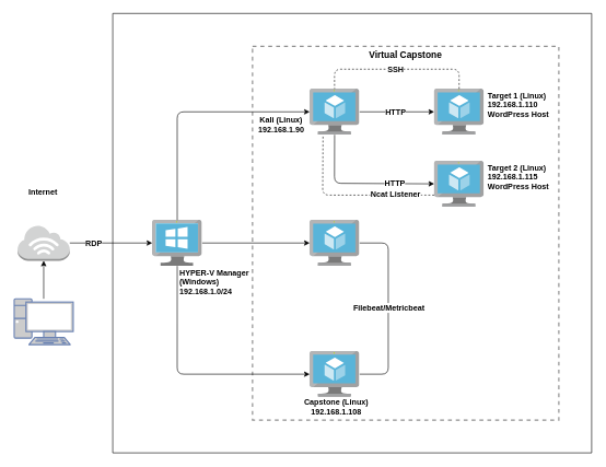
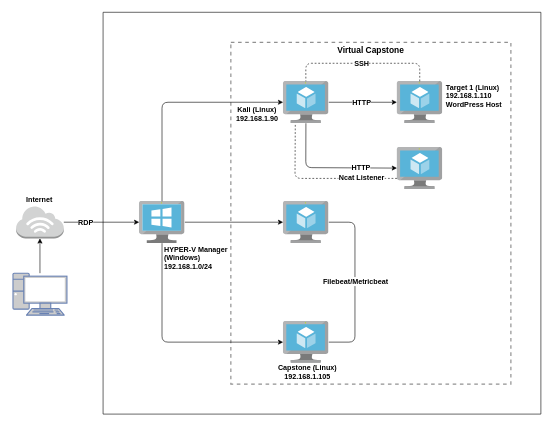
- <mxCell id="3" value="&lt;div&gt;&lt;b&gt;Target 2 (Linux)&lt;/b&gt;&lt;/div&gt;&lt;div&gt;&lt;b&gt;192.168.1.115&lt;/b&gt;&lt;/div&gt;&lt;div&gt;&lt;b&gt;WordPress Host&lt;/b&gt;&lt;/div&gt;" style="text;html=1;align=left;verticalAlign=middle;resizable=0;points=[];autosize=1;strokeColor=none;" parent="2" vertex="1"><mxGeometry x="356.95" y="175" width="110" height="50" as="geometry" /></mxCell>
- <mxCell id="14" value="&lt;div style=&quot;text-align: center&quot;&gt;&lt;b&gt;Internet&lt;/b&gt;&lt;/div&gt;" style="text;html=1;align=left;verticalAlign=middle;resizable=0;points=[];autosize=1;strokeColor=none;" parent="1" vertex="1"><mxGeometry x="40.75" y="283" width="60" height="20" as="geometry" /></mxCell>
+ <mxCell id="14" value="&lt;div style=&quot;text-align: center&quot;&gt;&lt;b&gt;Internet&lt;/b&gt;&lt;/div&gt;" style="text;html=1;align=left;verticalAlign=middle;resizable=0;points=[];autosize=1;strokeColor=none;" parent="1" vertex="1"><mxGeometry x="40.75" y="323" width="60" height="20" as="geometry" /></mxCell>
- <mxCell id="12" value="&lt;div style=&quot;text-align: center&quot;&gt;&lt;span&gt;&lt;b&gt;Capstone (Linux)&lt;/b&gt;&lt;/span&gt;&lt;/div&gt;&lt;div style=&quot;text-align: center&quot;&gt;&lt;span&gt;&lt;b&gt;192.168.1.108&lt;/b&gt;&lt;/span&gt;&lt;/div&gt;" style="text;html=1;align=left;verticalAlign=middle;resizable=0;points=[];autosize=1;strokeColor=none;" parent="1" vertex="1"><mxGeometry x="461.25" y="605" width="110" height="30" as="geometry" /></mxCell>
+ <mxCell id="12" value="&lt;div style=&quot;text-align: center&quot;&gt;&lt;span&gt;&lt;b&gt;Capstone (Linux)&lt;/b&gt;&lt;/span&gt;&lt;/div&gt;&lt;div style=&quot;text-align: center&quot;&gt;&lt;span&gt;&lt;b&gt;192.168.1.105&lt;/b&gt;&lt;/span&gt;&lt;/div&gt;" style="text;html=1;align=left;verticalAlign=middle;resizable=0;points=[];autosize=1;strokeColor=none;" parent="1" vertex="1"><mxGeometry x="461.25" y="605" width="110" height="30" as="geometry" /></mxCell>
